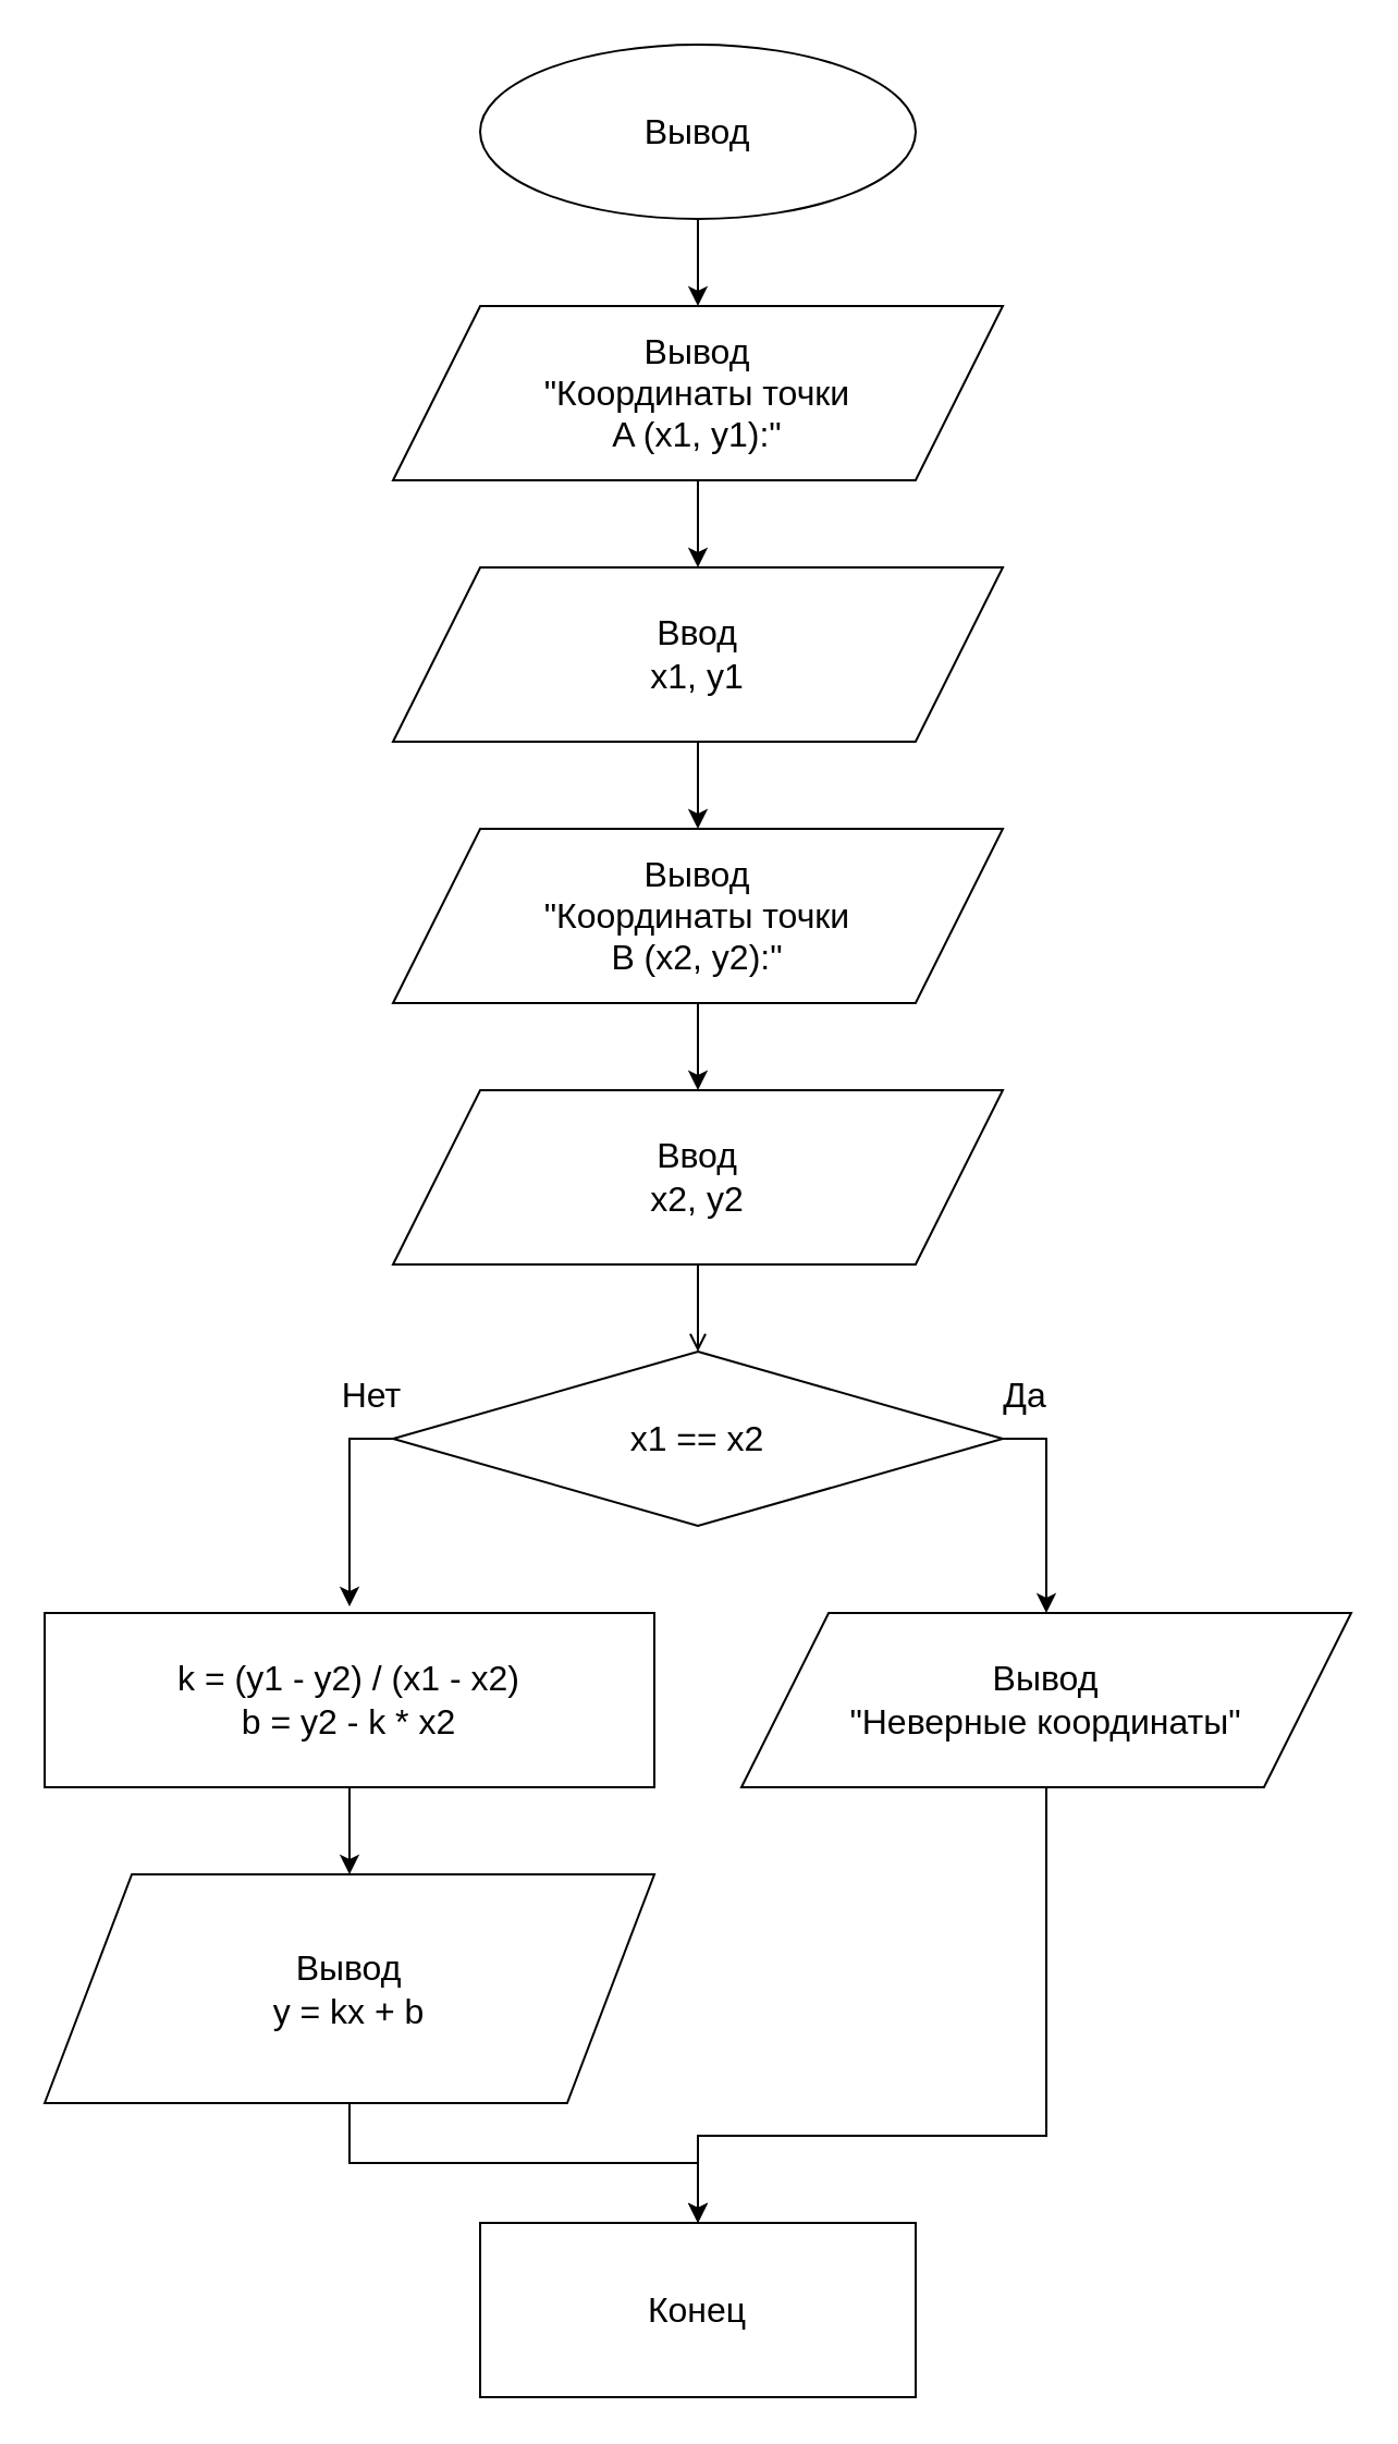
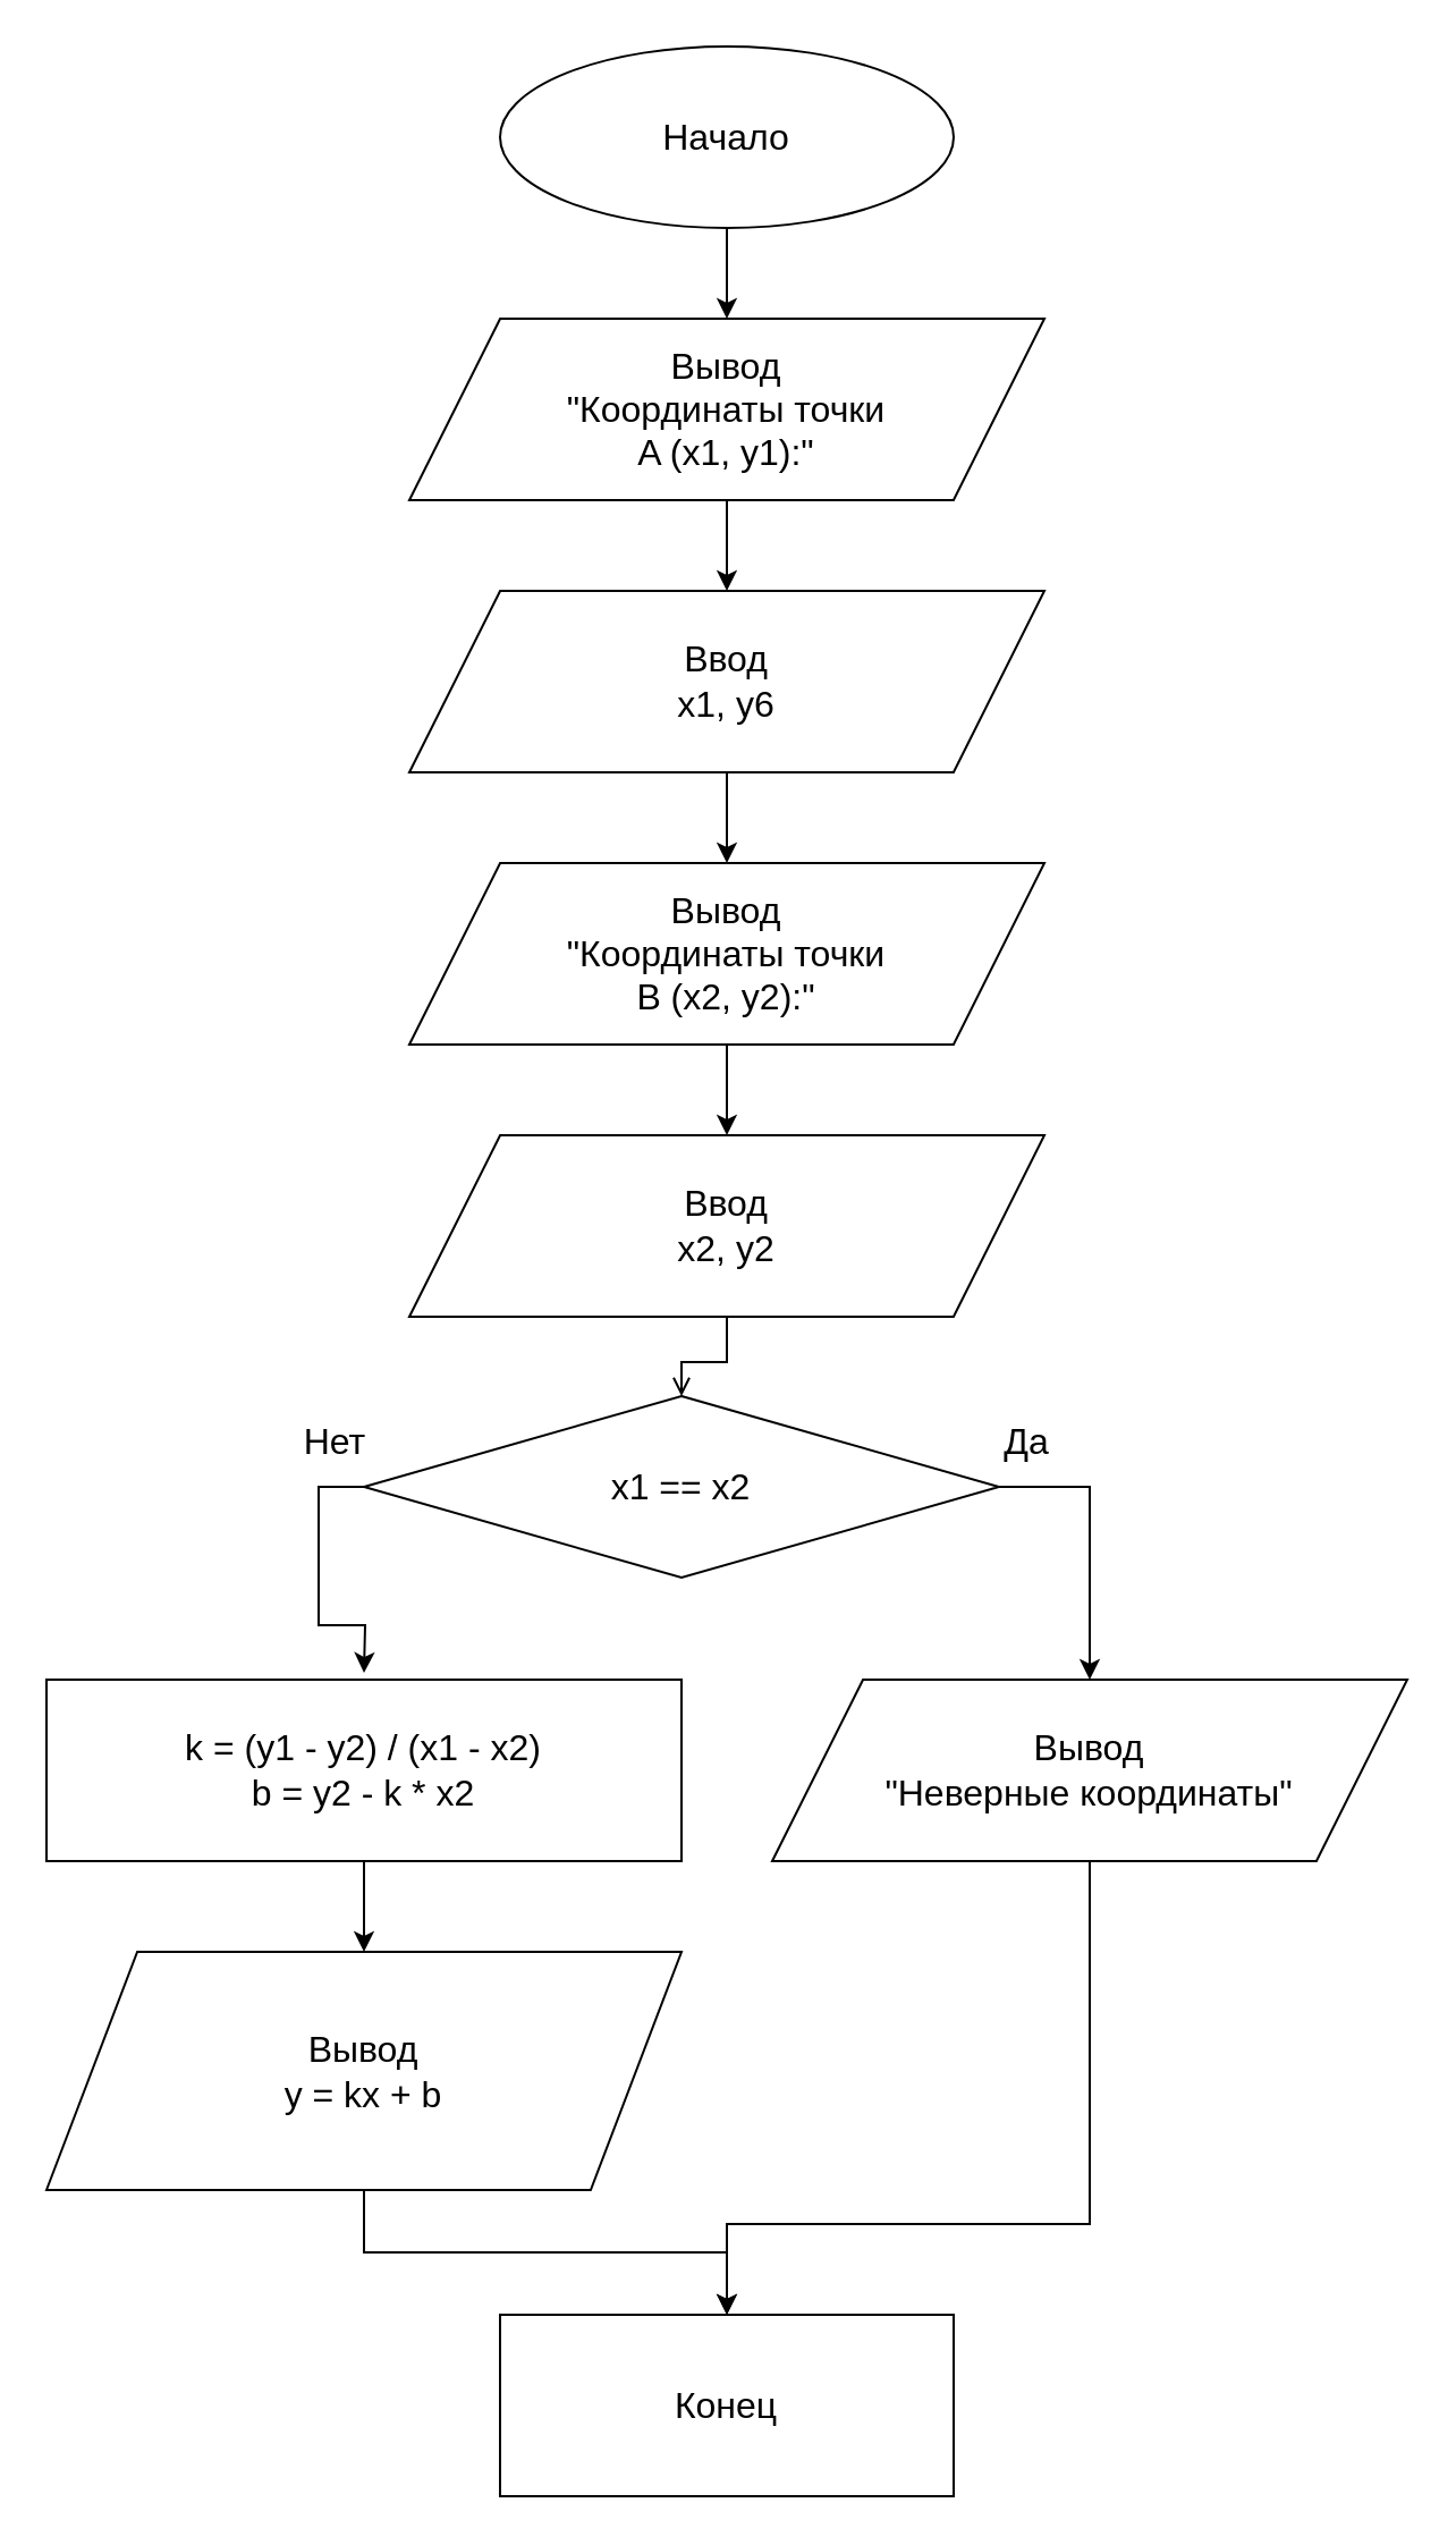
- <mxCell id="3" value="Вывод" style="ellipse;whiteSpace=wrap;html=1;fontSize=16;" parent="1" vertex="1"><mxGeometry x="220" y="20" width="200" height="80" as="geometry" /></mxCell>
+ <mxCell id="3" value="Начало" style="ellipse;whiteSpace=wrap;html=1;fontSize=16;" parent="1" vertex="1"><mxGeometry x="220" y="20" width="200" height="80" as="geometry" /></mxCell>
- <mxCell id="7" value="Ввод&lt;br&gt;x1, y1" style="shape=parallelogram;perimeter=parallelogramPerimeter;whiteSpace=wrap;html=1;fontSize=16;size=0.143;" parent="1" vertex="1"><mxGeometry x="180" y="260" width="280" height="80" as="geometry" /></mxCell>
+ <mxCell id="7" value="Ввод&lt;br&gt;x1, y6" style="shape=parallelogram;perimeter=parallelogramPerimeter;whiteSpace=wrap;html=1;fontSize=16;size=0.143;" parent="1" vertex="1"><mxGeometry x="180" y="260" width="280" height="80" as="geometry" /></mxCell>
- <mxCell id="14" value="x1 == x2" style="rhombus;whiteSpace=wrap;html=1;fontSize=16;" parent="1" vertex="1"><mxGeometry x="180" y="620" width="280" height="80" as="geometry" /></mxCell>
+ <mxCell id="14" value="x1 == x2" style="rhombus;whiteSpace=wrap;html=1;fontSize=16;" parent="1" vertex="1"><mxGeometry x="160" y="615" width="280" height="80" as="geometry" /></mxCell>
